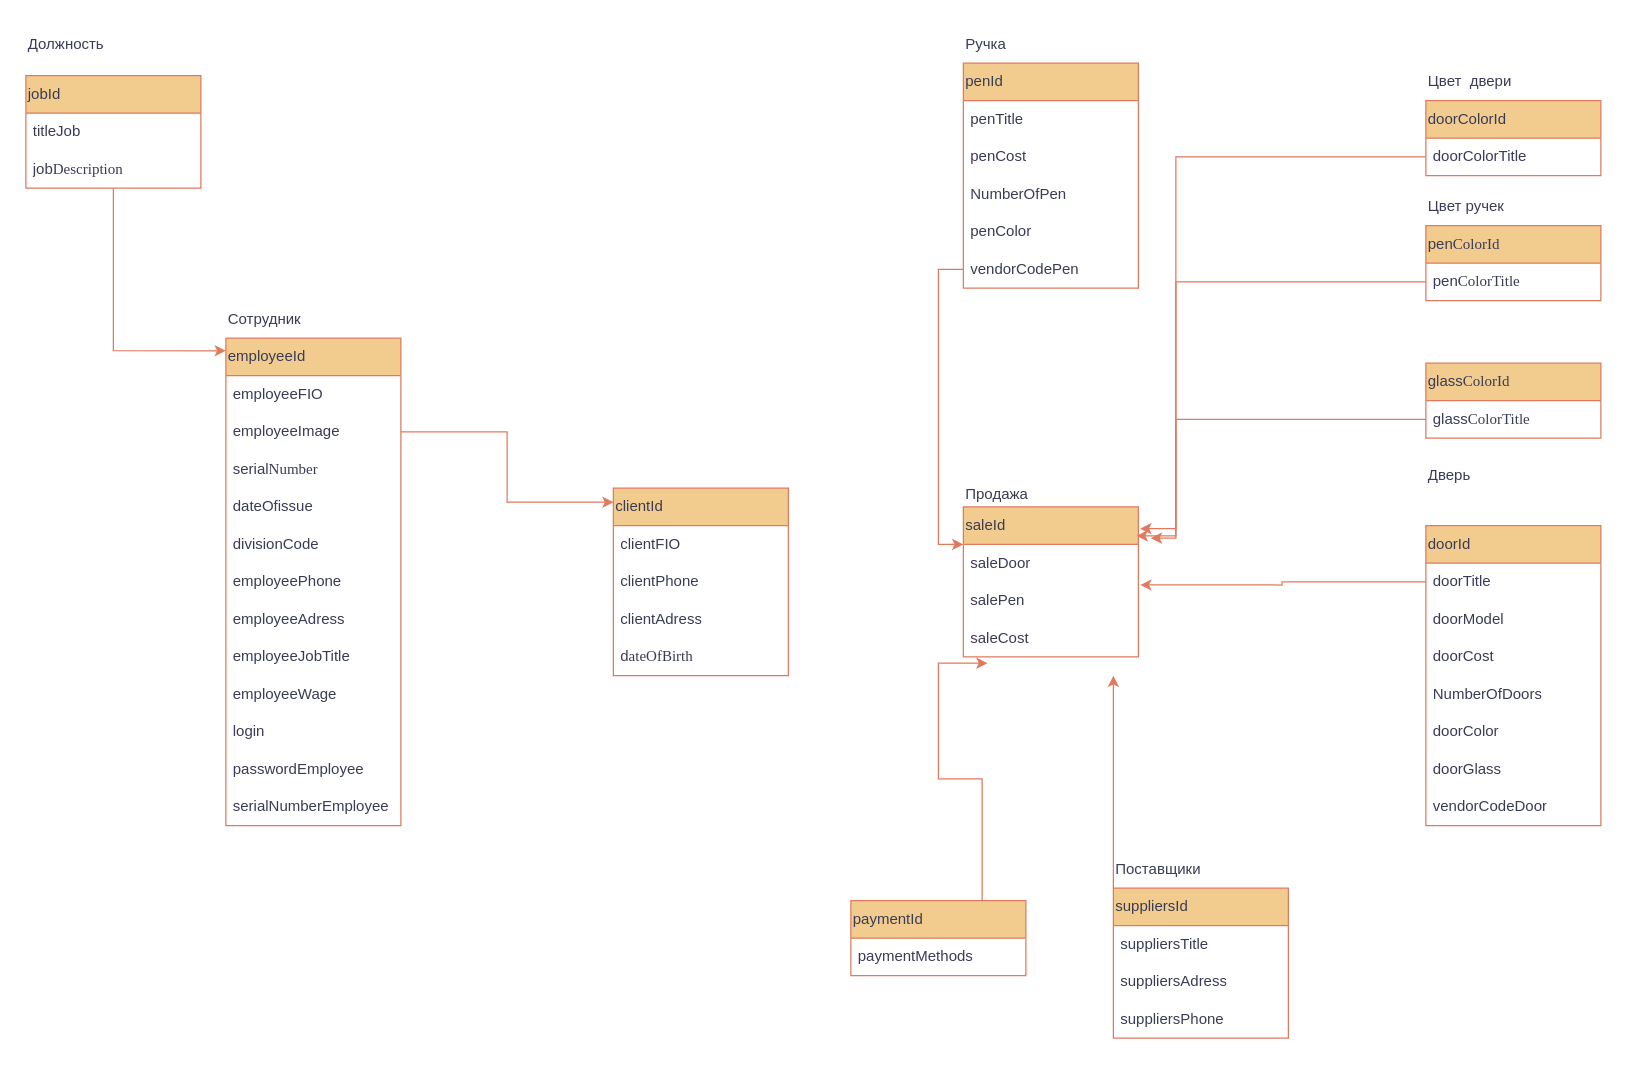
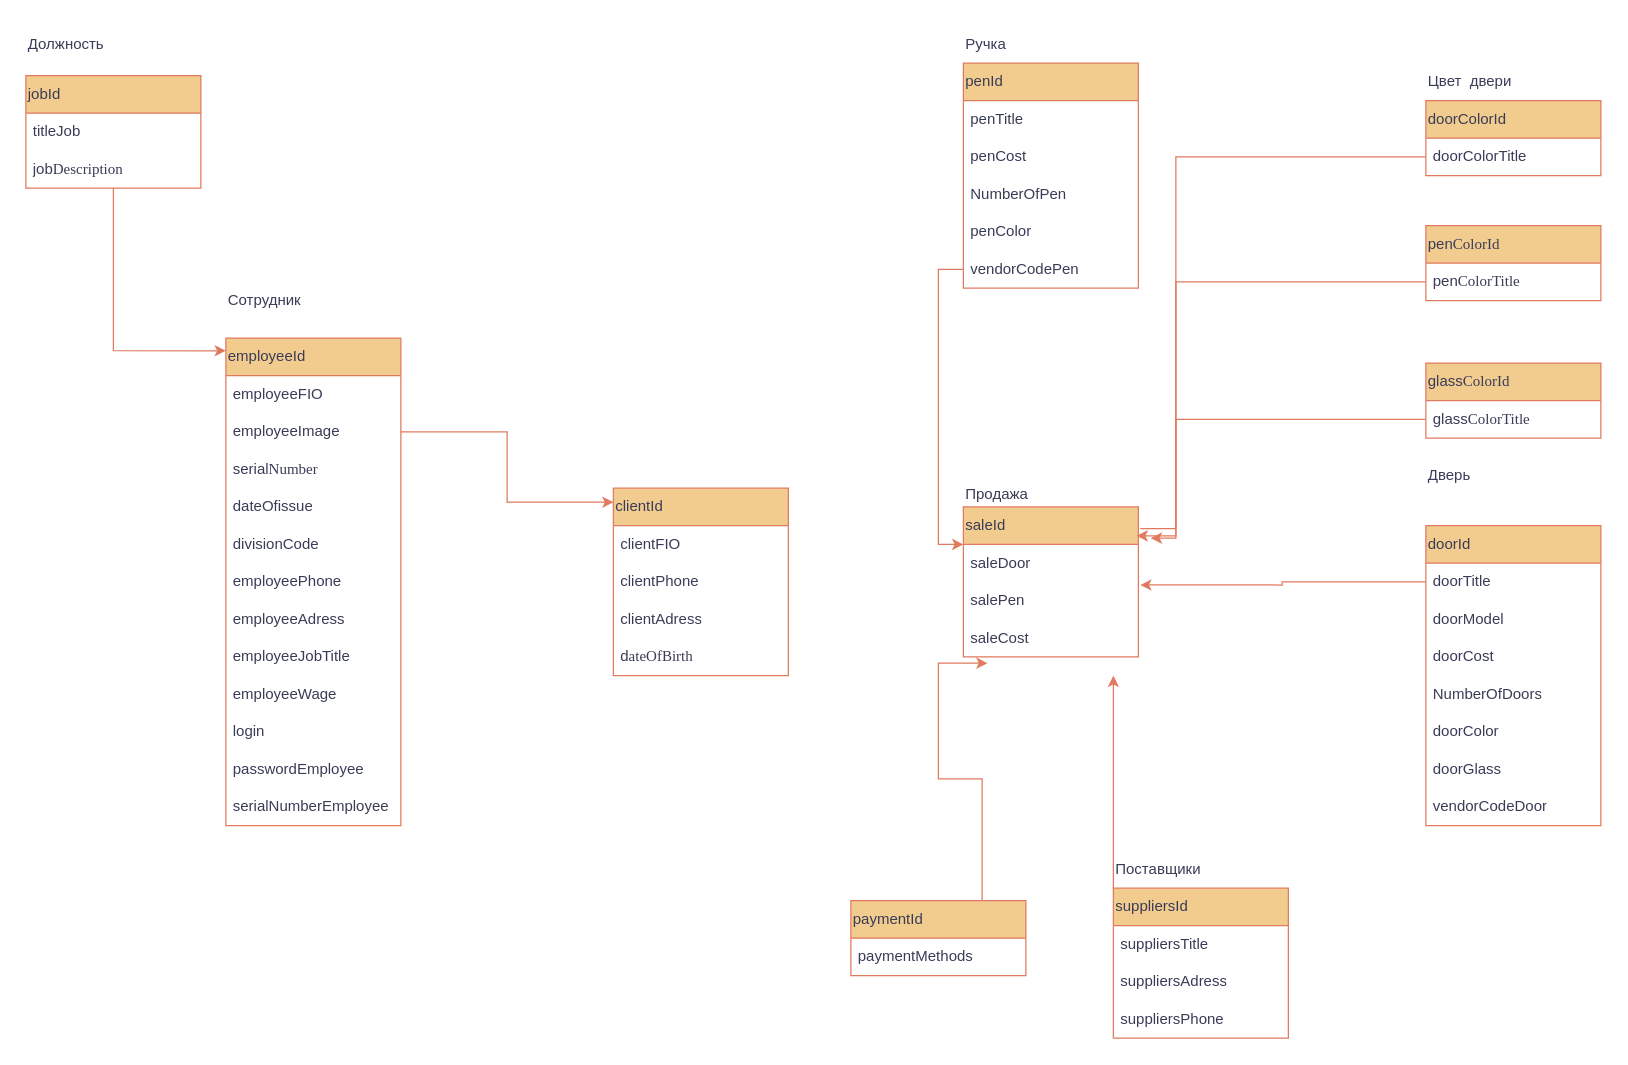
- <mxCell id="41" value="Цвет ручек" style="text;html=1;align=left;verticalAlign=middle;resizable=0;points=[];autosize=1;strokeColor=none;fillColor=none;labelBackgroundColor=none;fontColor=#393C56;" vertex="1" parent="1"><mxGeometry x="1140" y="150" width="80" height="30" as="geometry" /></mxCell>
- <mxCell id="15" value="Сотрудник" style="text;html=1;align=left;verticalAlign=middle;resizable=0;points=[];autosize=1;strokeColor=none;fillColor=none;labelBackgroundColor=none;fontColor=#393C56;" vertex="1" parent="1"><mxGeometry x="180" y="240" width="80" height="30" as="geometry" /></mxCell>
+ <mxCell id="15" value="Сотрудник" style="text;html=1;align=left;verticalAlign=middle;resizable=0;points=[];autosize=1;strokeColor=none;fillColor=none;labelBackgroundColor=none;fontColor=#393C56;" vertex="1" parent="1"><mxGeometry x="180" y="225" width="80" height="30" as="geometry" /></mxCell>
- <mxCell id="67" style="edgeStyle=orthogonalEdgeStyle;rounded=0;orthogonalLoop=1;jettySize=auto;html=1;exitX=0;exitY=0.5;exitDx=0;exitDy=0;entryX=1.011;entryY=0.145;entryDx=0;entryDy=0;entryPerimeter=0;strokeColor=#E07A5F;fontColor=#393C56;fillColor=#F2CC8F;" edge="1" parent="1" source="36" target="60"><mxGeometry relative="1" as="geometry"><Array as="points"><mxPoint x="940" y="125" /><mxPoint x="940" y="422" /></Array></mxGeometry></mxCell>
+ <mxCell id="67" style="edgeStyle=orthogonalEdgeStyle;rounded=0;orthogonalLoop=1;jettySize=auto;html=1;exitX=0;exitY=0.5;exitDx=0;exitDy=0;entryX=1.011;entryY=0.145;entryDx=0;entryDy=0;entryPerimeter=0;strokeColor=#E07A5F;fontColor=#393C56;fillColor=#F2CC8F;endArrow=none;" edge="1" parent="1" source="36" target="60"><mxGeometry relative="1" as="geometry"><Array as="points"><mxPoint x="940" y="125" /><mxPoint x="940" y="422" /></Array></mxGeometry></mxCell>
